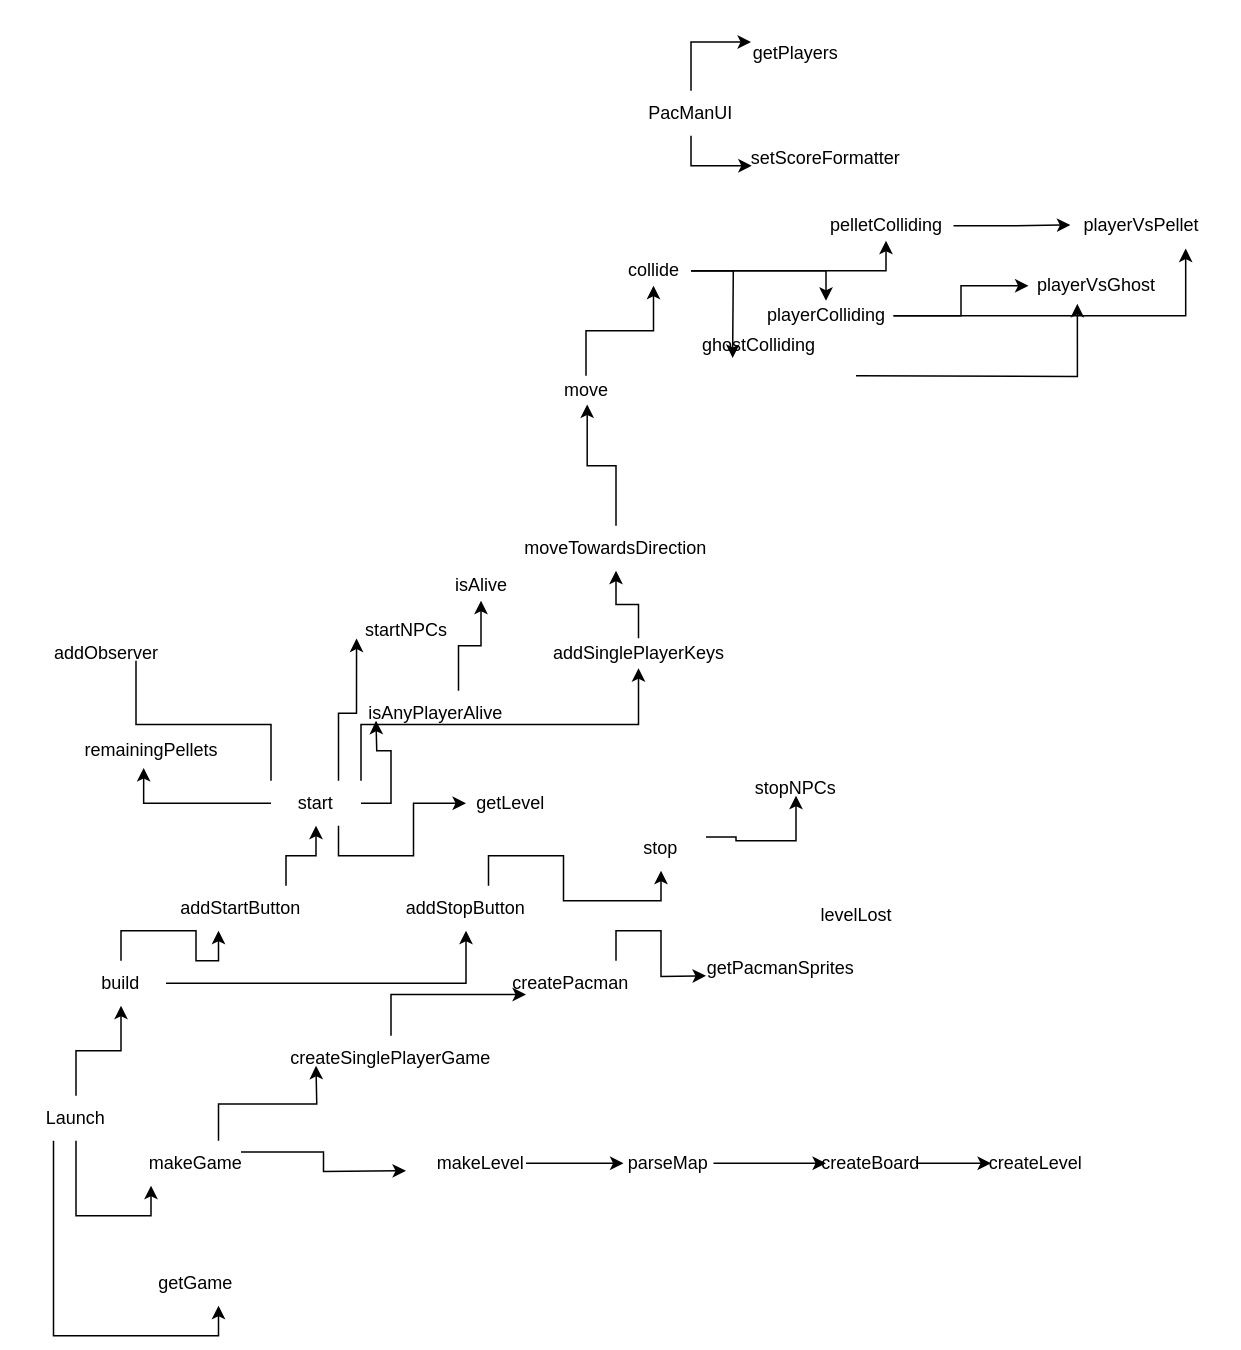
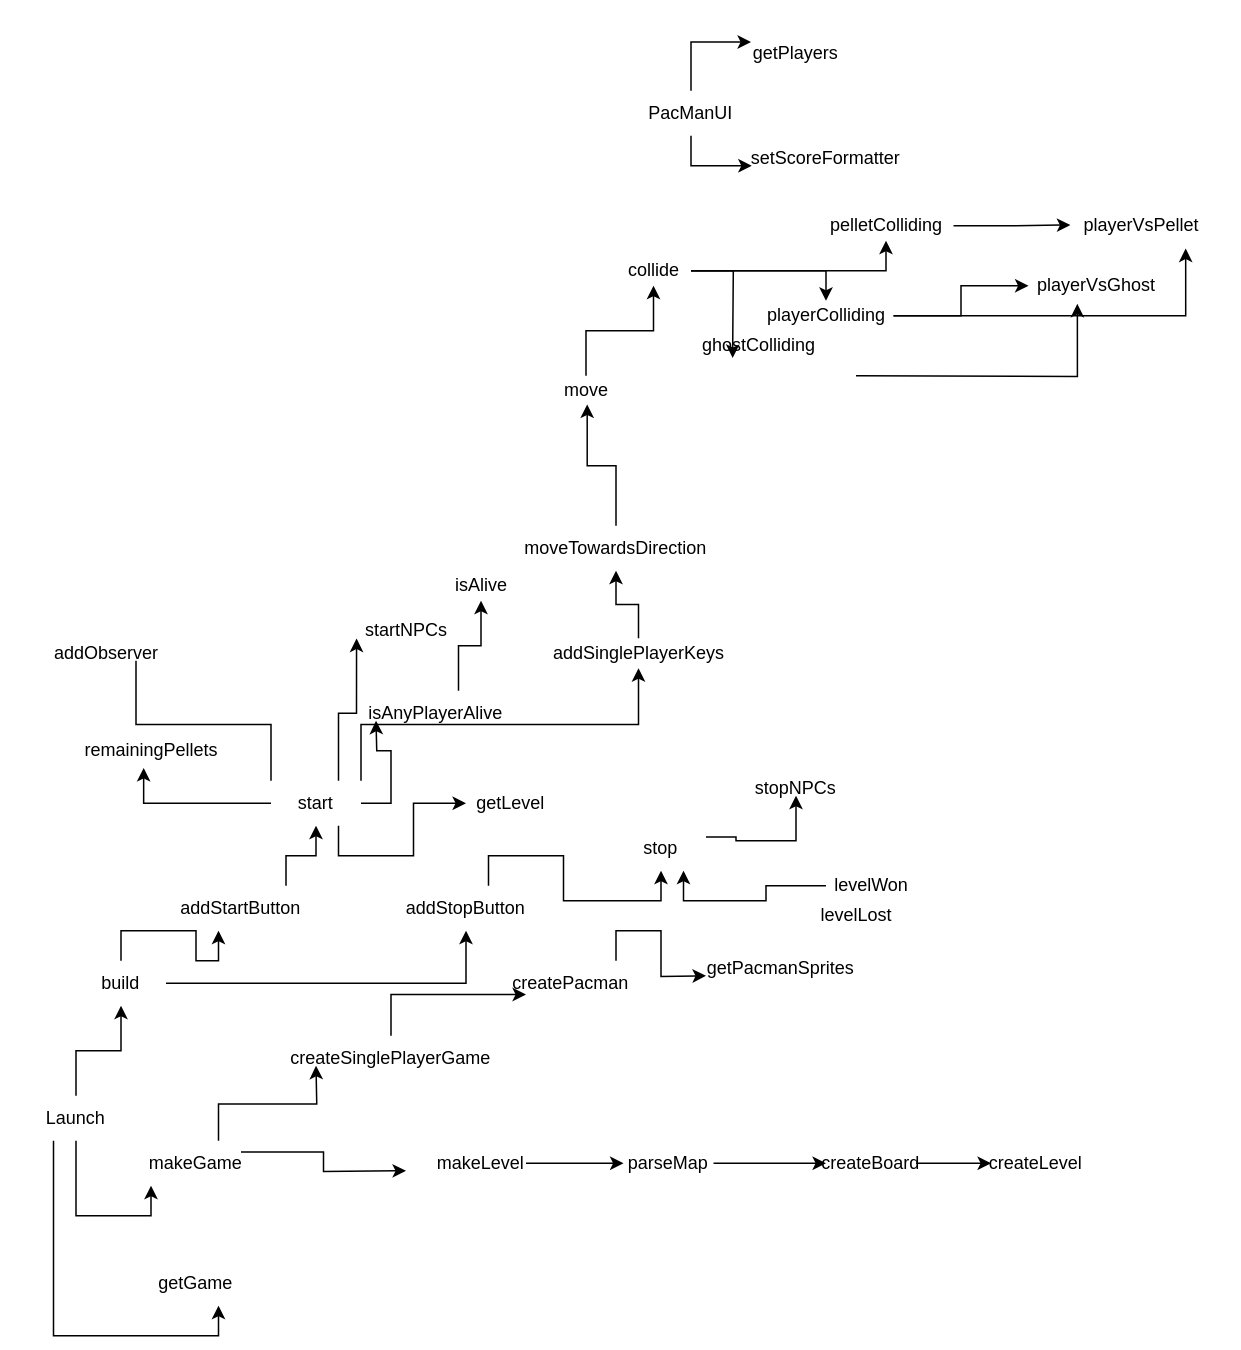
+ <mxCell id="52" value="levelWon&lt;br&gt;" style="text;html=1;align=center;verticalAlign=middle;resizable=0;points=[];autosize=1;strokeColor=none;fillColor=none;" vertex="1" parent="1"><mxGeometry x="550" y="580" width="60" height="20" as="geometry" /></mxCell>
+ <mxCell id="51" style="edgeStyle=orthogonalEdgeStyle;rounded=0;orthogonalLoop=1;jettySize=auto;html=1;entryX=0.75;entryY=1;entryDx=0;entryDy=0;" edge="1" parent="1" source="52" target="41"><mxGeometry relative="1" as="geometry" /></mxCell>
